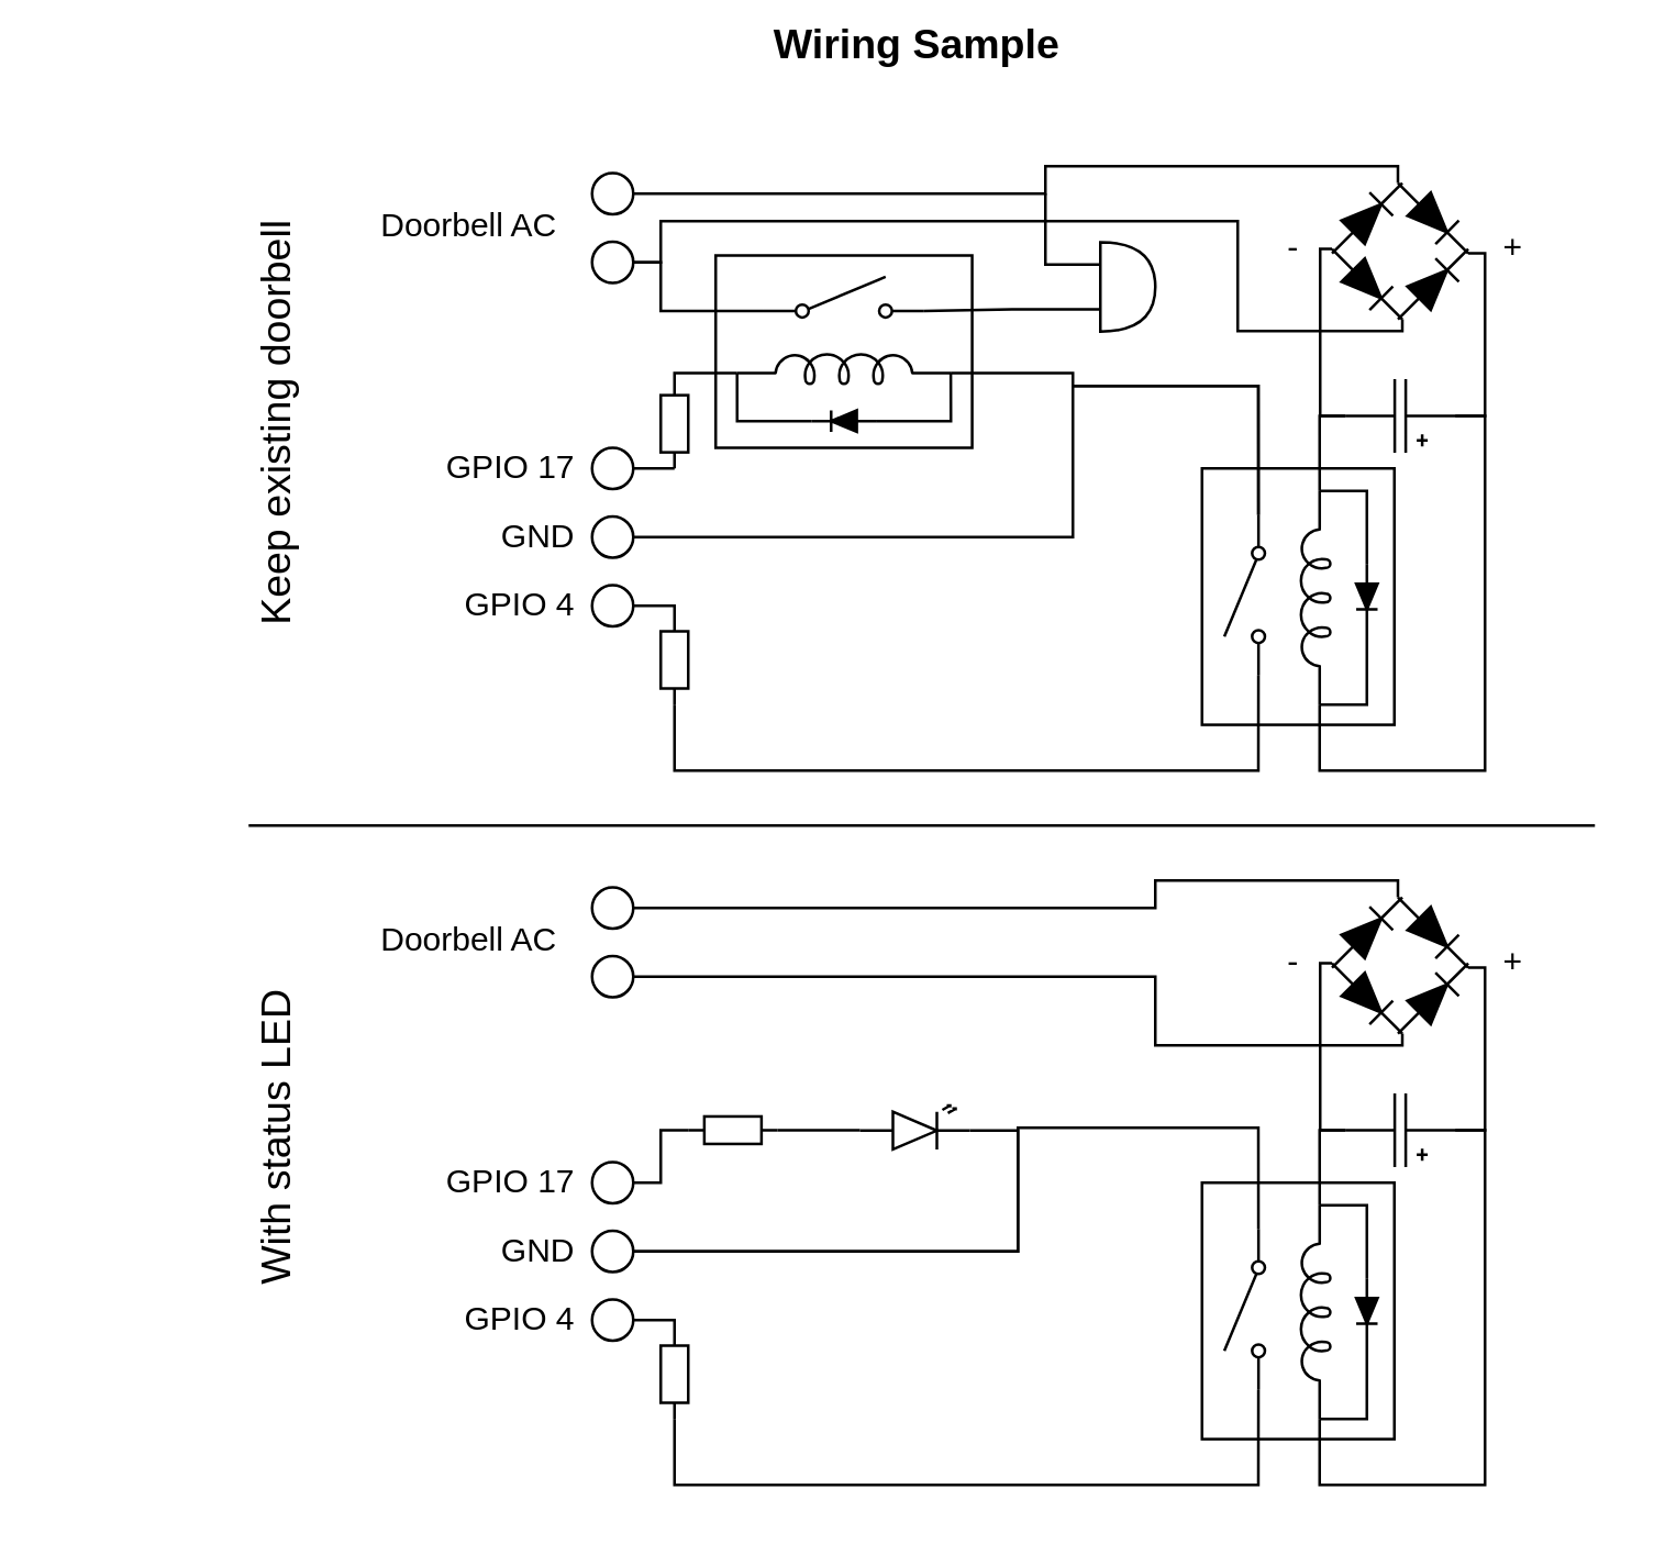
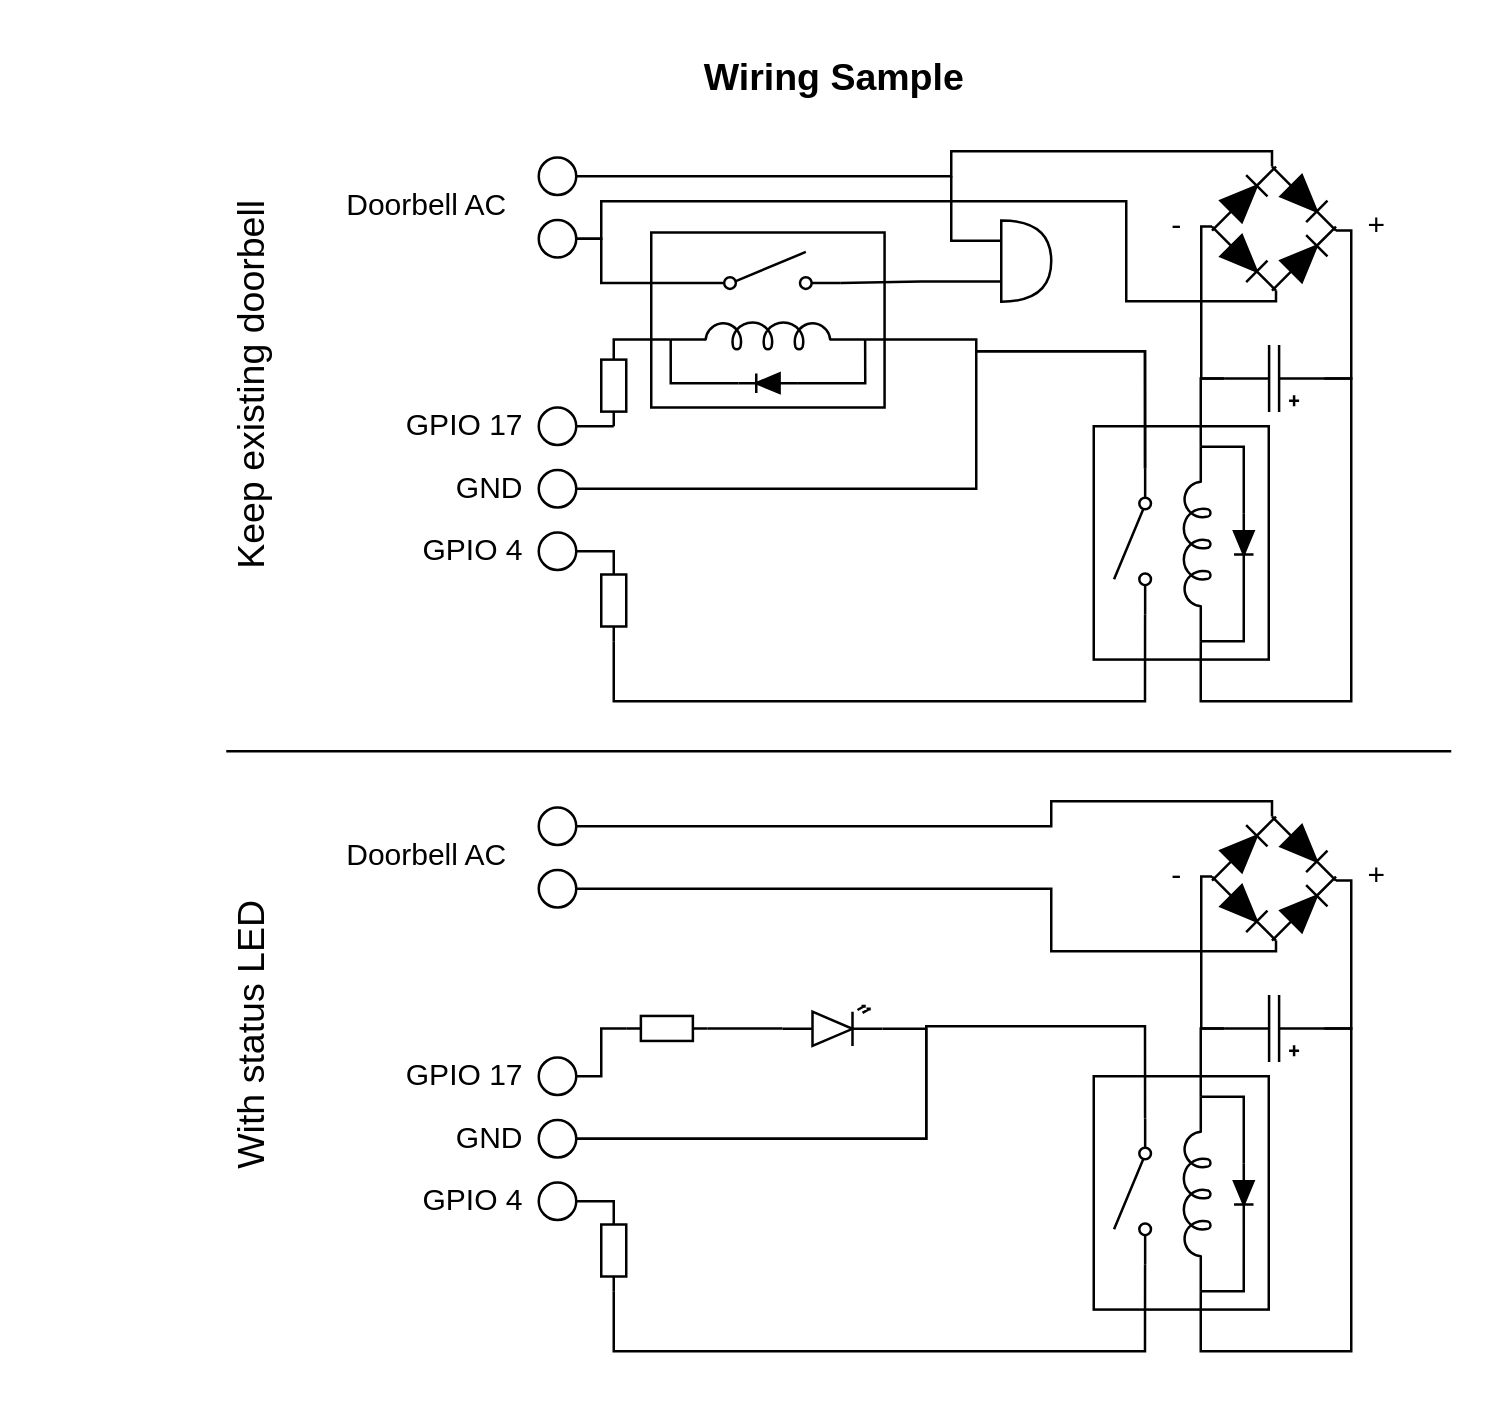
- <mxCell id="51" value="Wiring Sample" style="text;html=1;align=center;verticalAlign=middle;resizable=0;points=[];autosize=1;strokeColor=none;fillColor=none;fontSize=15;fontStyle=1" parent="1" vertex="1"><mxGeometry x="272.5" y="5" width="120" height="20" as="geometry" /></mxCell>
+ <mxCell id="51" value="Wiring Sample" style="text;html=1;align=center;verticalAlign=middle;resizable=0;points=[];autosize=1;strokeColor=none;fillColor=none;fontSize=15;fontStyle=1" parent="1" vertex="1"><mxGeometry x="272.5" width="120" height="20" as="geometry" y="20" /></mxCell>
